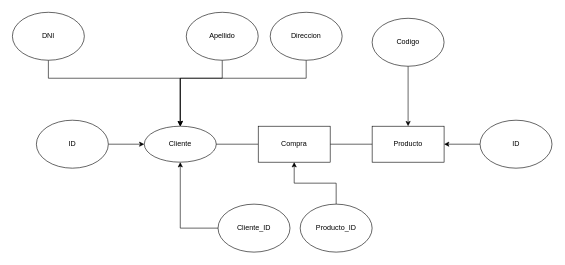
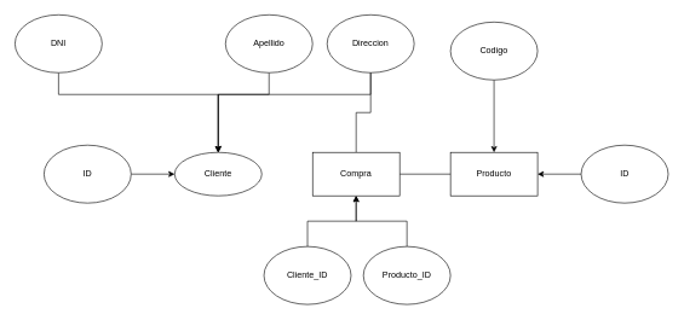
- <mxCell id="15" style="edgeStyle=orthogonalEdgeStyle;rounded=0;orthogonalLoop=1;jettySize=auto;html=1;endArrow=none;endFill=0;" parent="1" source="16" target="2" edge="1"><mxGeometry relative="1" as="geometry" /></mxCell>
+ <mxCell id="15" style="edgeStyle=orthogonalEdgeStyle;rounded=0;orthogonalLoop=1;jettySize=auto;html=1;endArrow=none;endFill=0;" parent="1" source="16" target="9" edge="1"><mxGeometry relative="1" as="geometry" /></mxCell>
- <mxCell id="17" style="edgeStyle=orthogonalEdgeStyle;rounded=0;orthogonalLoop=1;jettySize=auto;html=1;" parent="1" source="18" target="2" edge="1"><mxGeometry relative="1" as="geometry" /></mxCell>
+ <mxCell id="17" style="edgeStyle=orthogonalEdgeStyle;rounded=0;orthogonalLoop=1;jettySize=auto;html=1;entryX=0.5;entryY=1;entryDx=0;entryDy=0;" parent="1" source="18" target="16" edge="1"><mxGeometry relative="1" as="geometry" /></mxCell>
